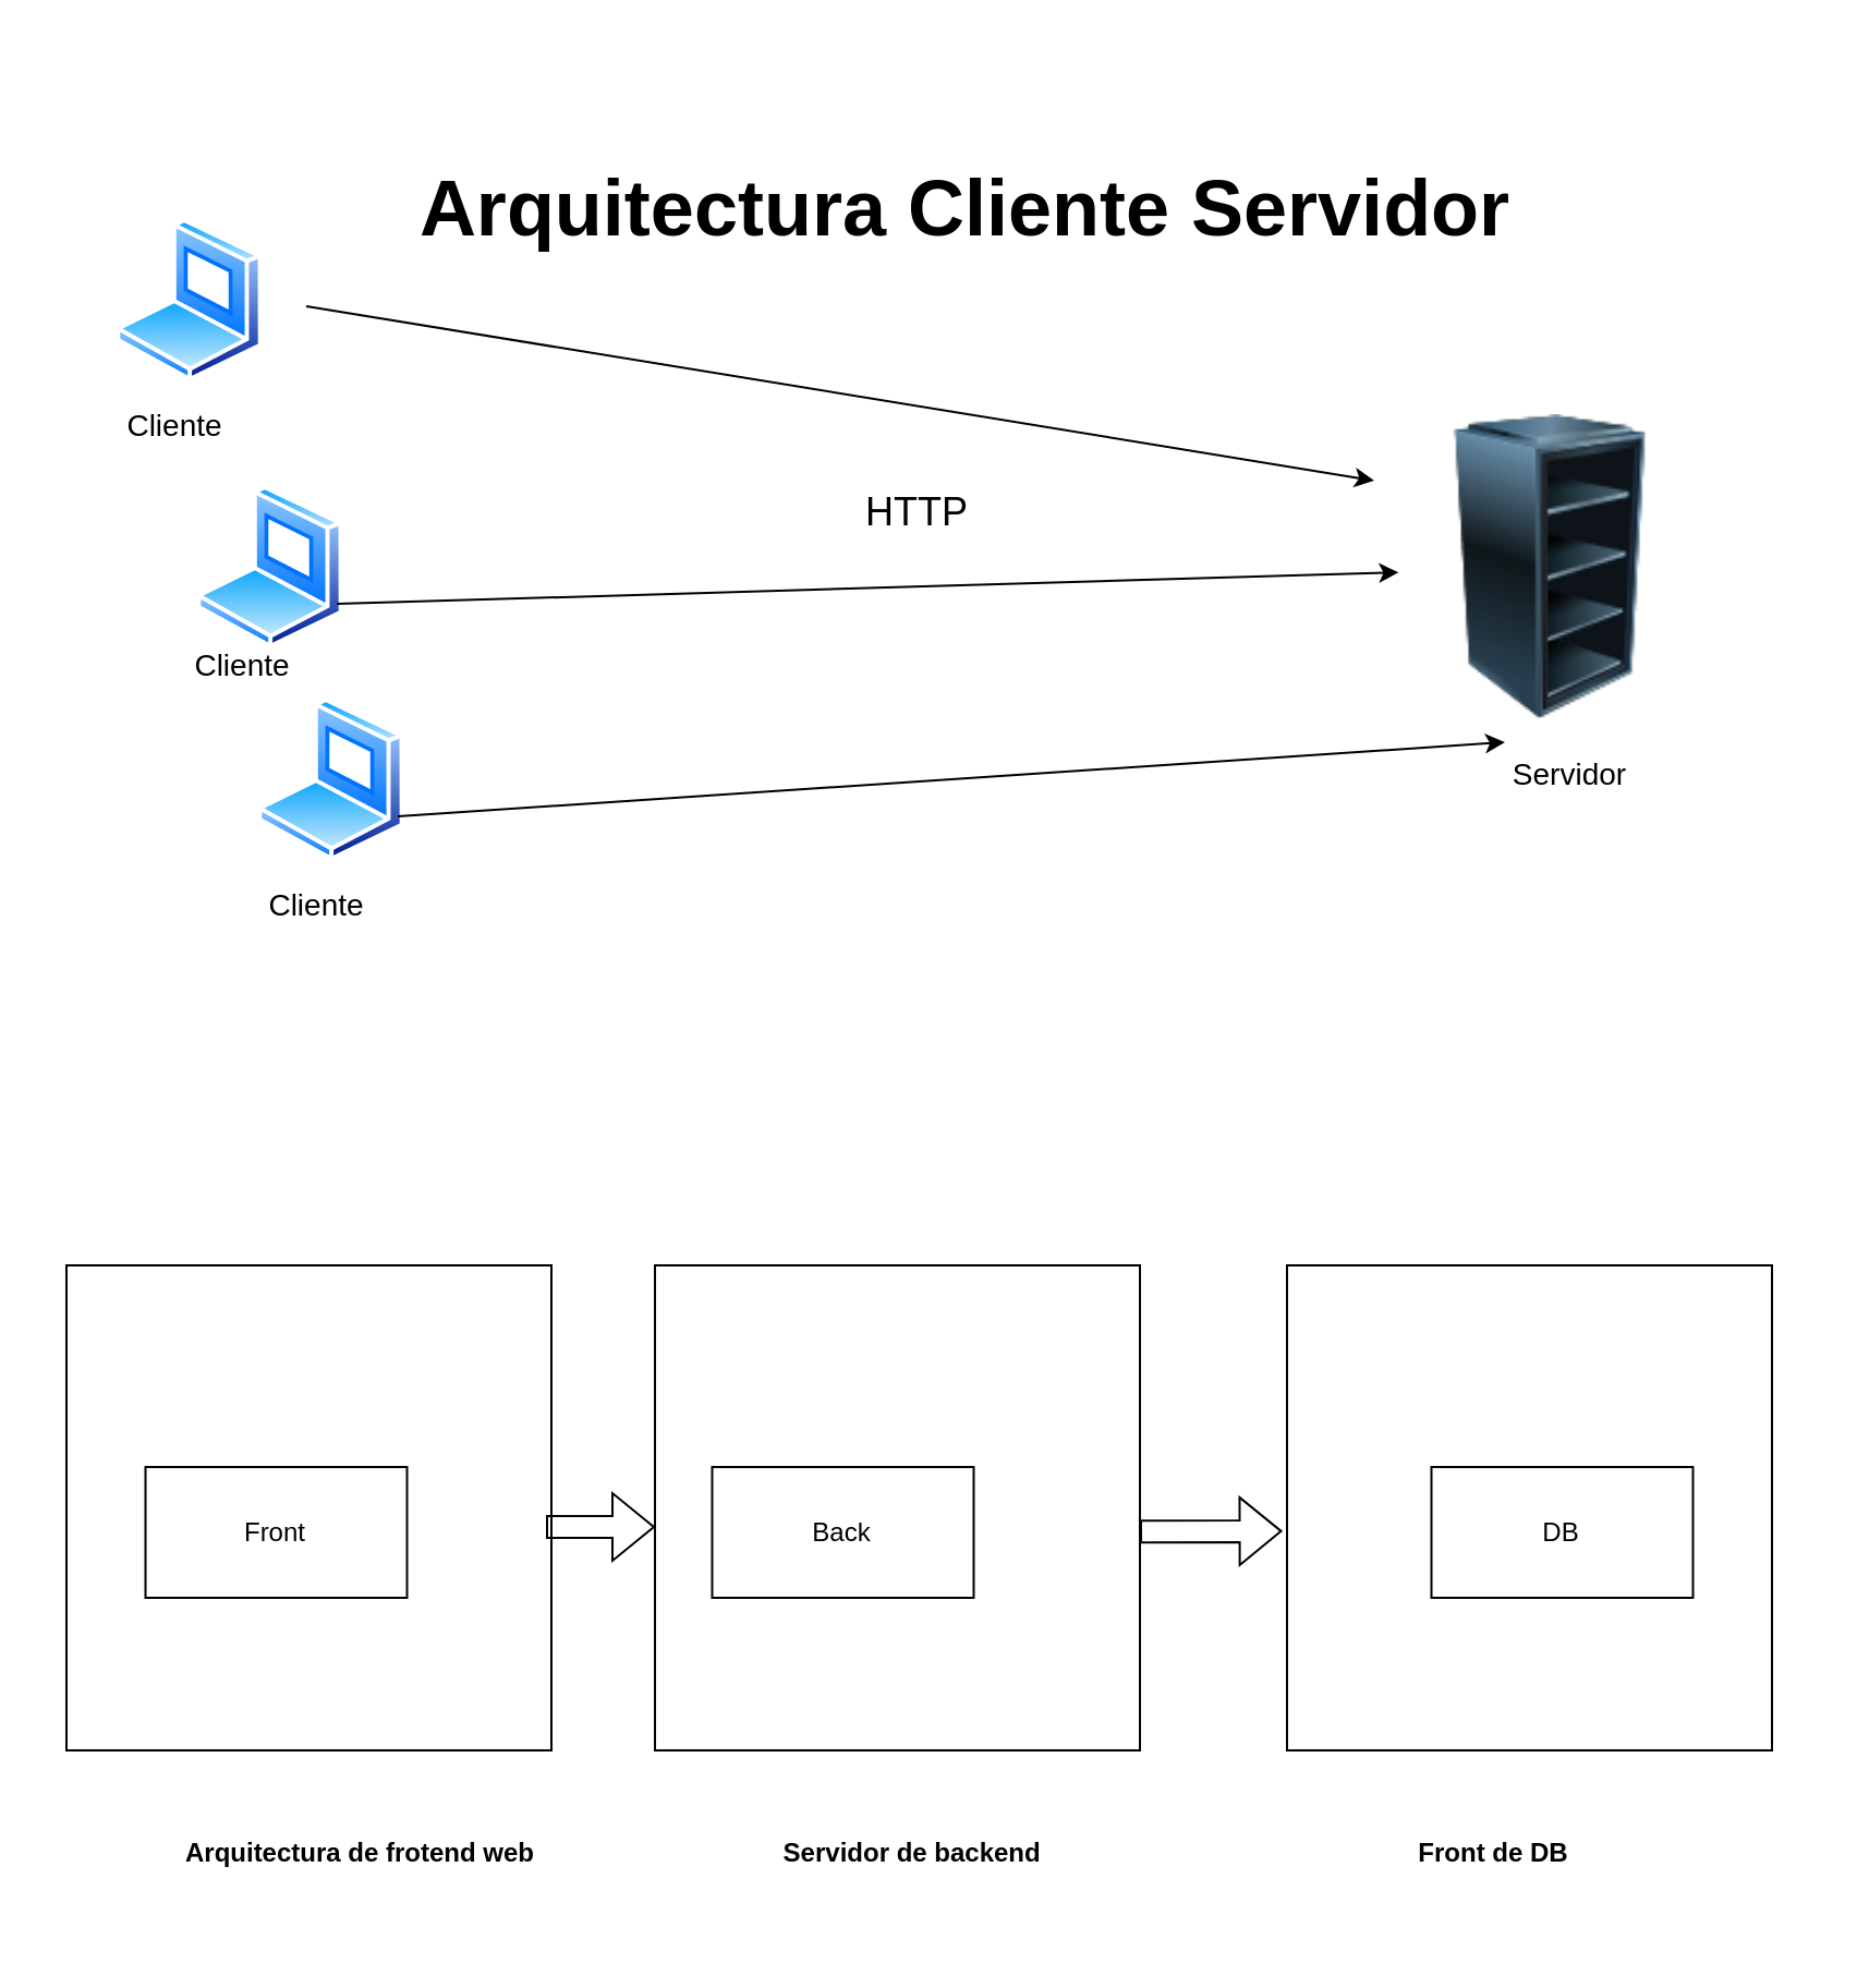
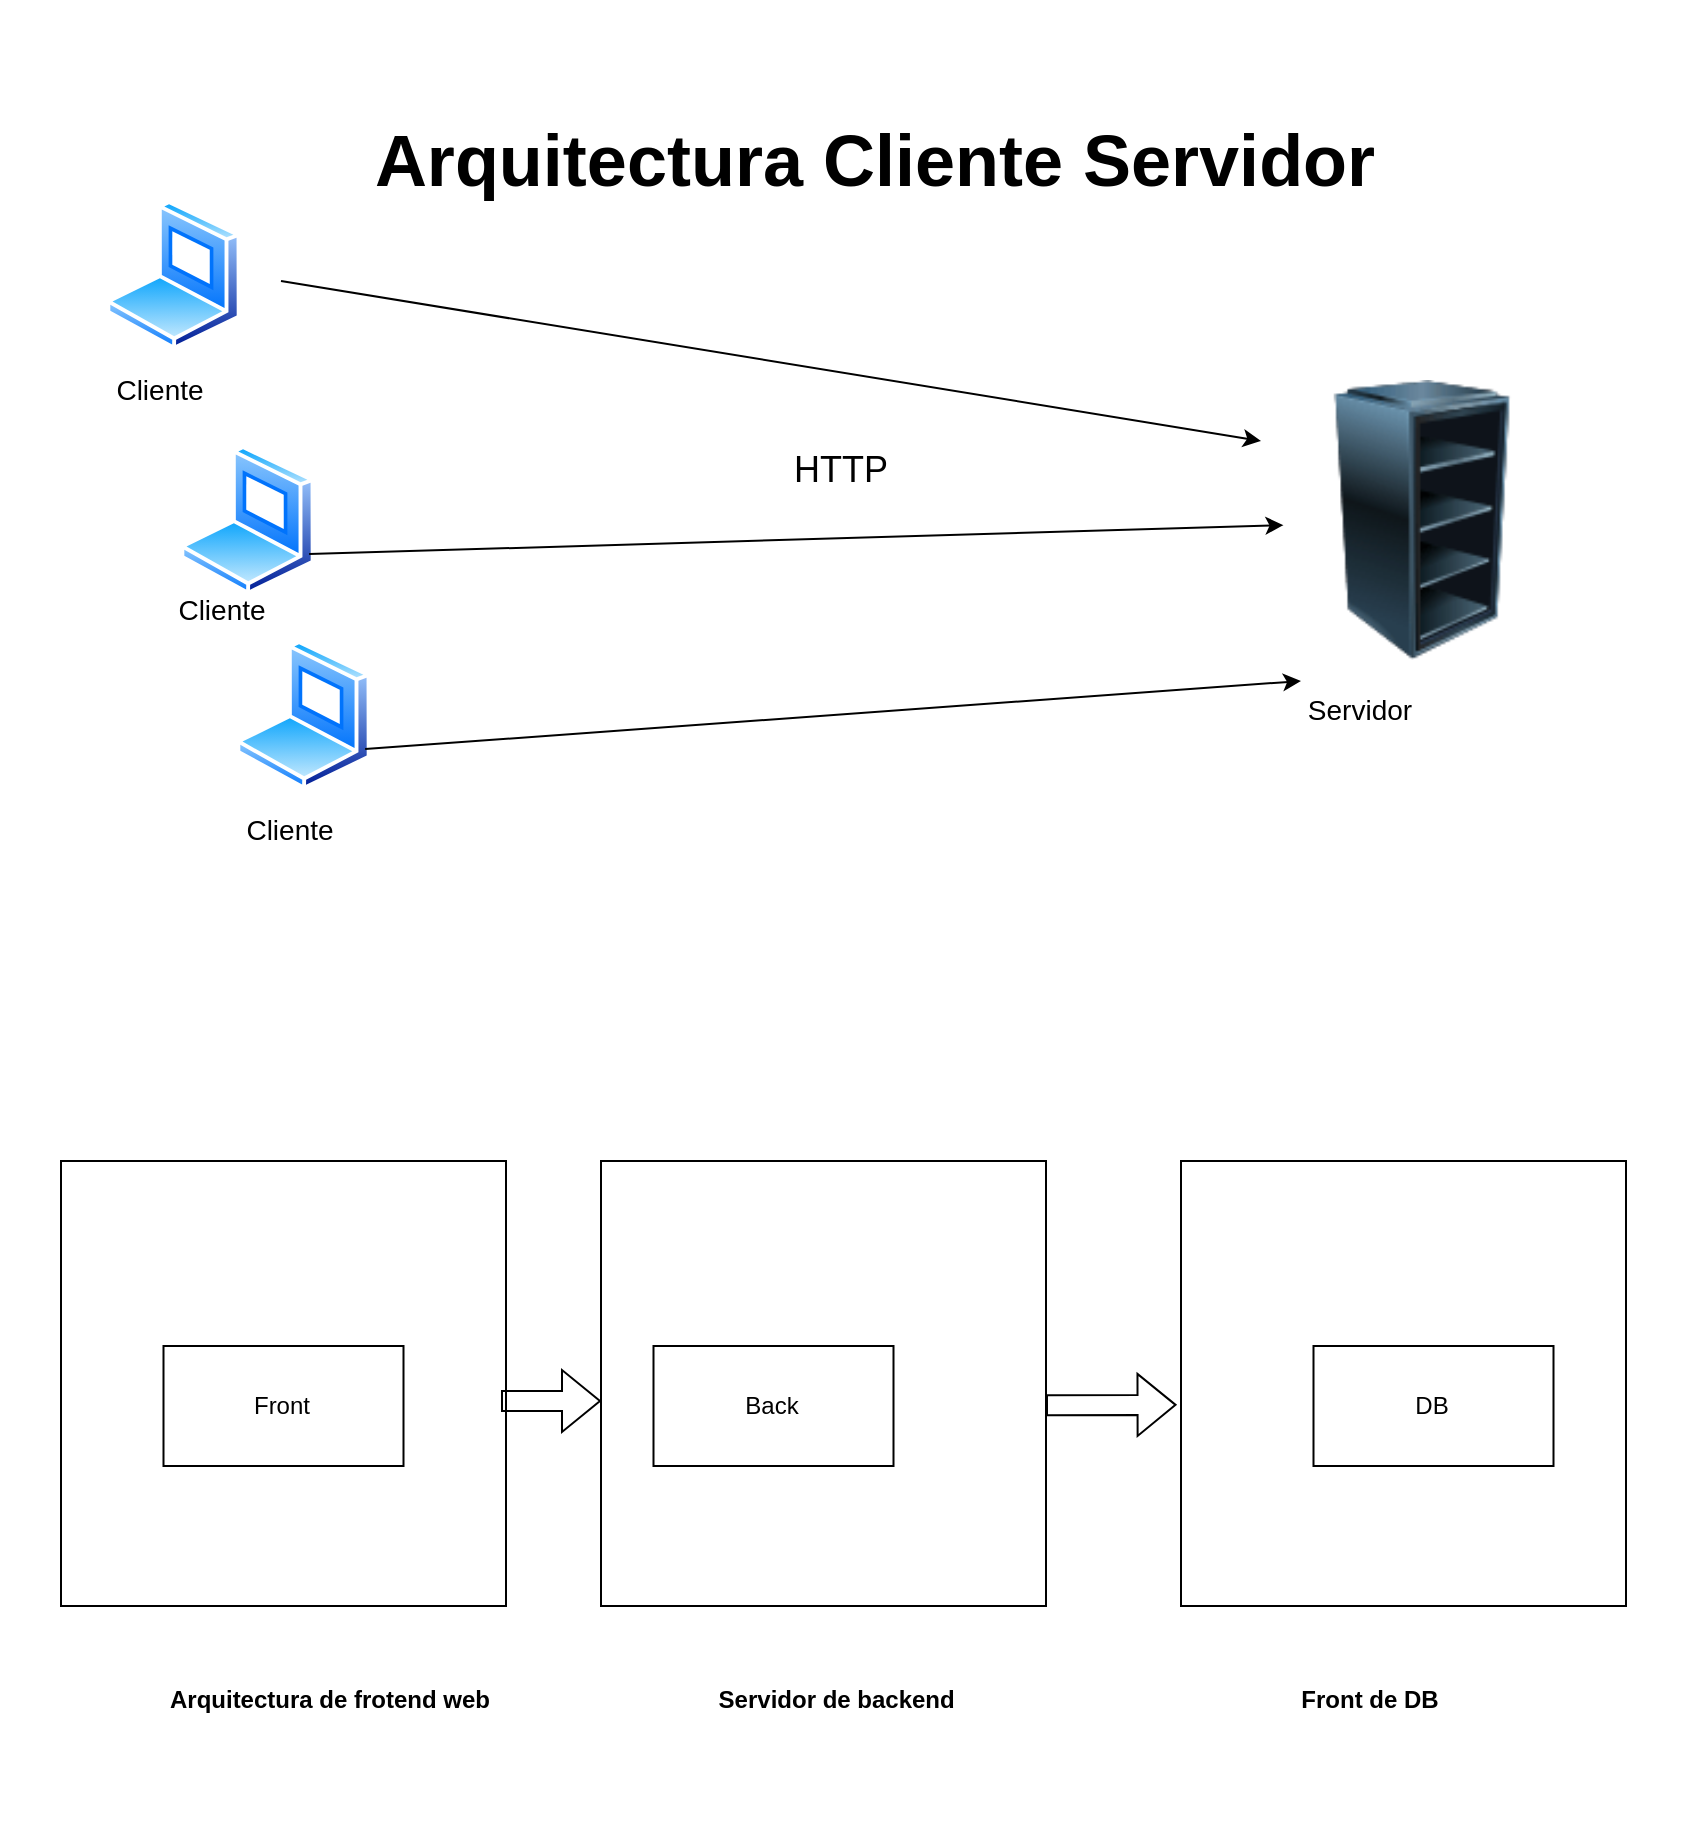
- <mxCell id="3" value="&lt;font style=&quot;font-size: 36px;&quot;&gt;&lt;b&gt;Arquitectura Cliente Servidor&lt;/b&gt;&lt;/font&gt;" style="text;html=1;align=center;verticalAlign=middle;whiteSpace=wrap;rounded=0;" vertex="1" parent="1"><mxGeometry x="190.5" y="35" width="504.84" height="120" as="geometry" /></mxCell>
+ <mxCell id="3" value="&lt;font style=&quot;font-size: 36px;&quot;&gt;&lt;b&gt;Arquitectura Cliente Servidor&lt;/b&gt;&lt;/font&gt;" style="text;html=1;align=center;verticalAlign=middle;whiteSpace=wrap;rounded=0;" vertex="1" parent="1"><mxGeometry x="185.5" y="20" width="504.84" height="120" as="geometry" /></mxCell>
- <mxCell id="21" value="&lt;font style=&quot;font-size: 14px;&quot;&gt;Servidor&lt;/font&gt;" style="text;html=1;align=center;verticalAlign=middle;whiteSpace=wrap;rounded=0;" vertex="1" parent="1"><mxGeometry x="690" y="340" width="60" height="30" as="geometry" /></mxCell>
+ <mxCell id="21" value="&lt;font style=&quot;font-size: 14px;&quot;&gt;Servidor&lt;/font&gt;" style="text;html=1;align=center;verticalAlign=middle;whiteSpace=wrap;rounded=0;" vertex="1" parent="1"><mxGeometry x="650" y="340" width="60" height="30" as="geometry" /></mxCell>
- <mxCell id="7" value="Front" style="rounded=0;whiteSpace=wrap;html=1;" vertex="1" parent="1"><mxGeometry x="66.25" y="672.5" width="120" height="60" as="geometry" /></mxCell>
+ <mxCell id="7" value="Front" style="rounded=0;whiteSpace=wrap;html=1;" vertex="1" parent="1"><mxGeometry x="81.25" y="672.5" width="120" height="60" as="geometry" /></mxCell>
